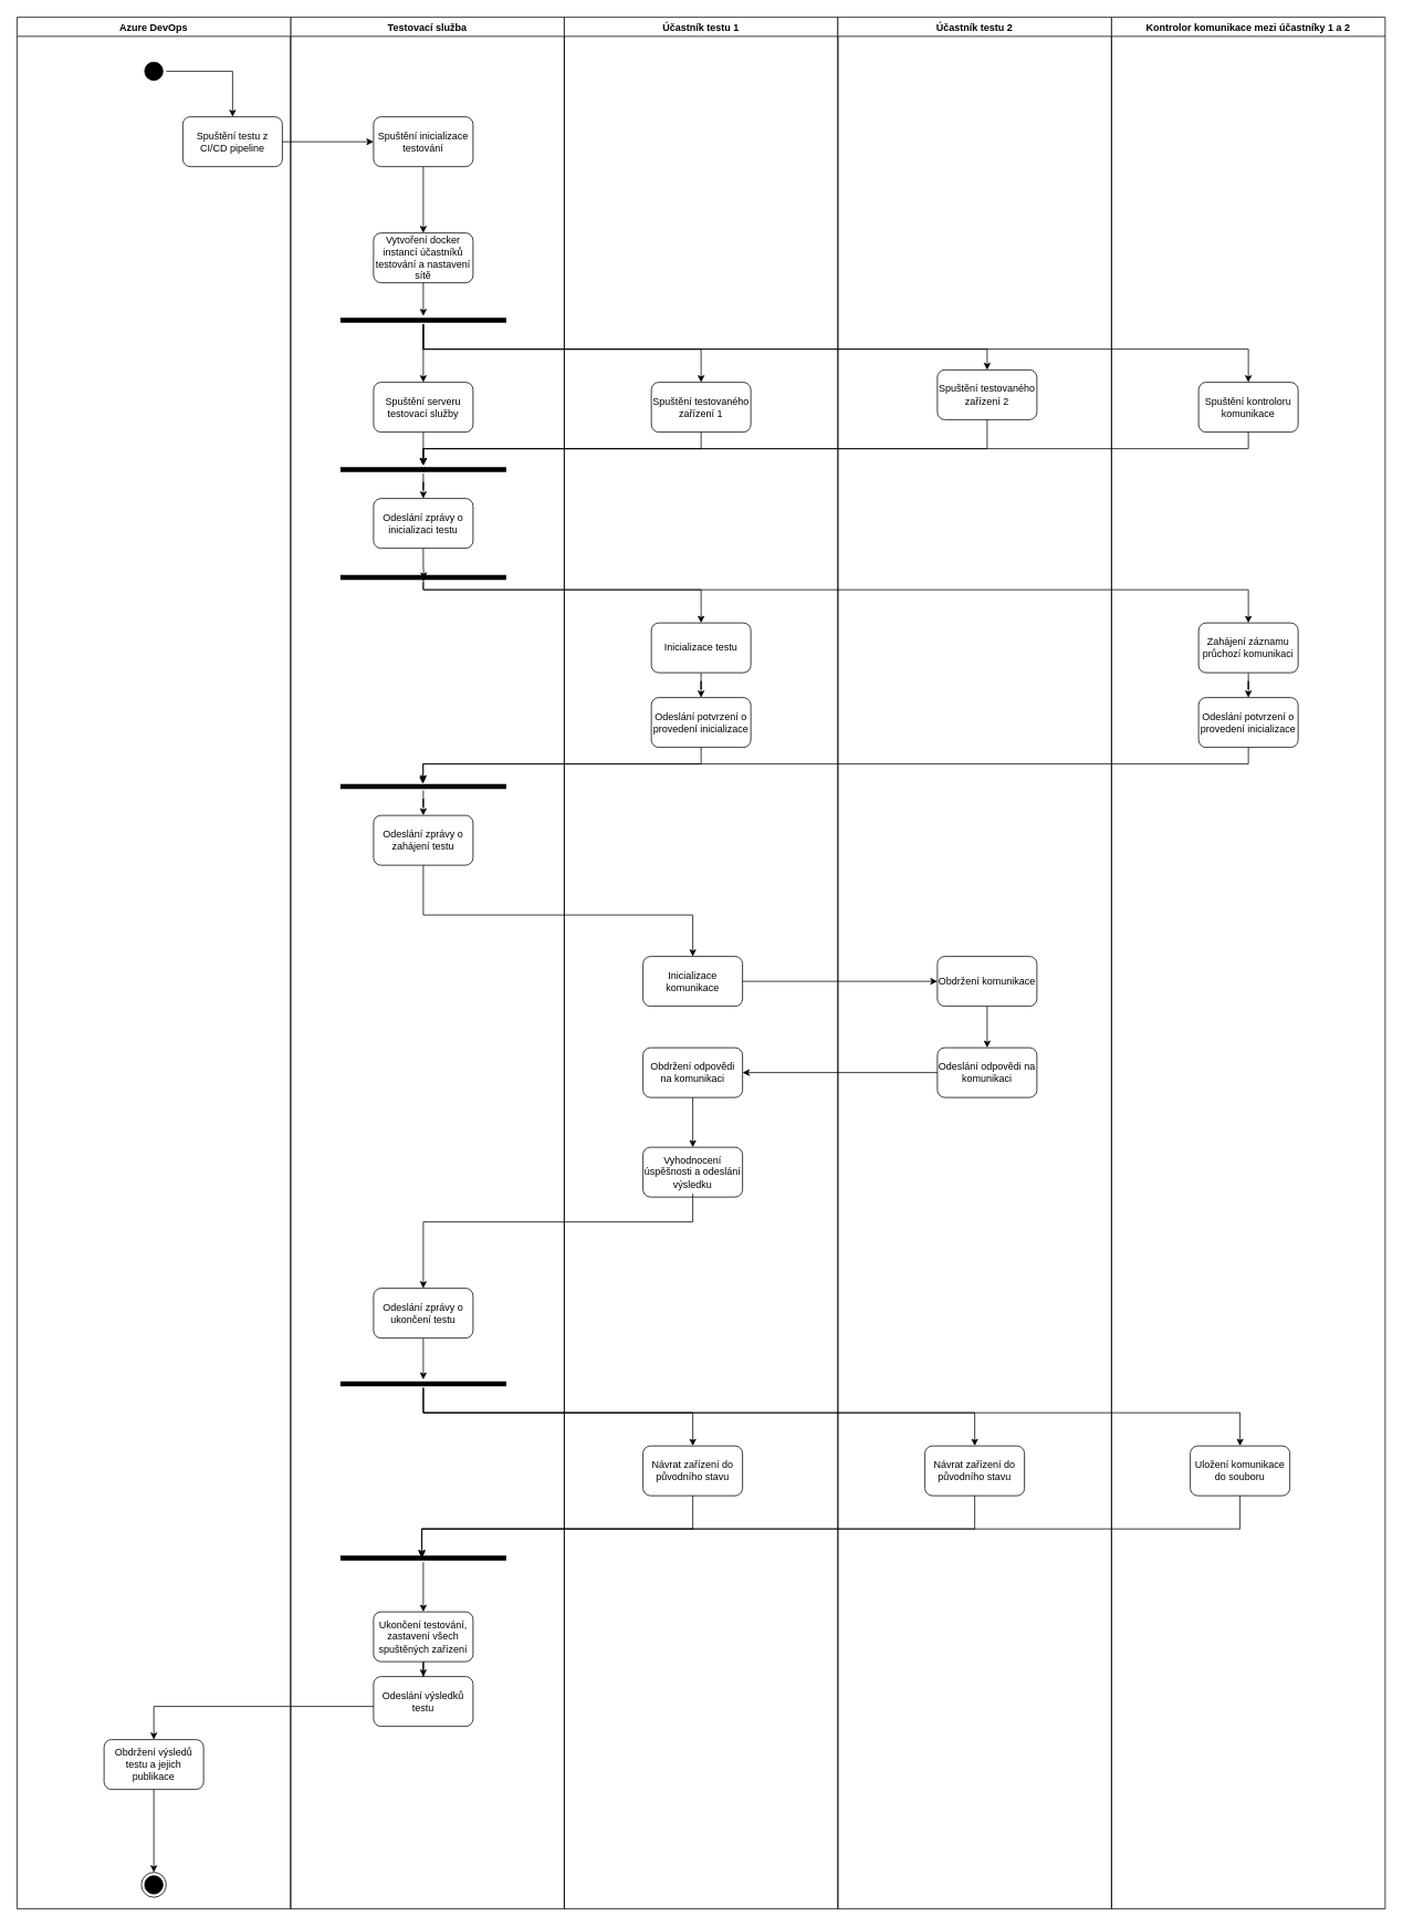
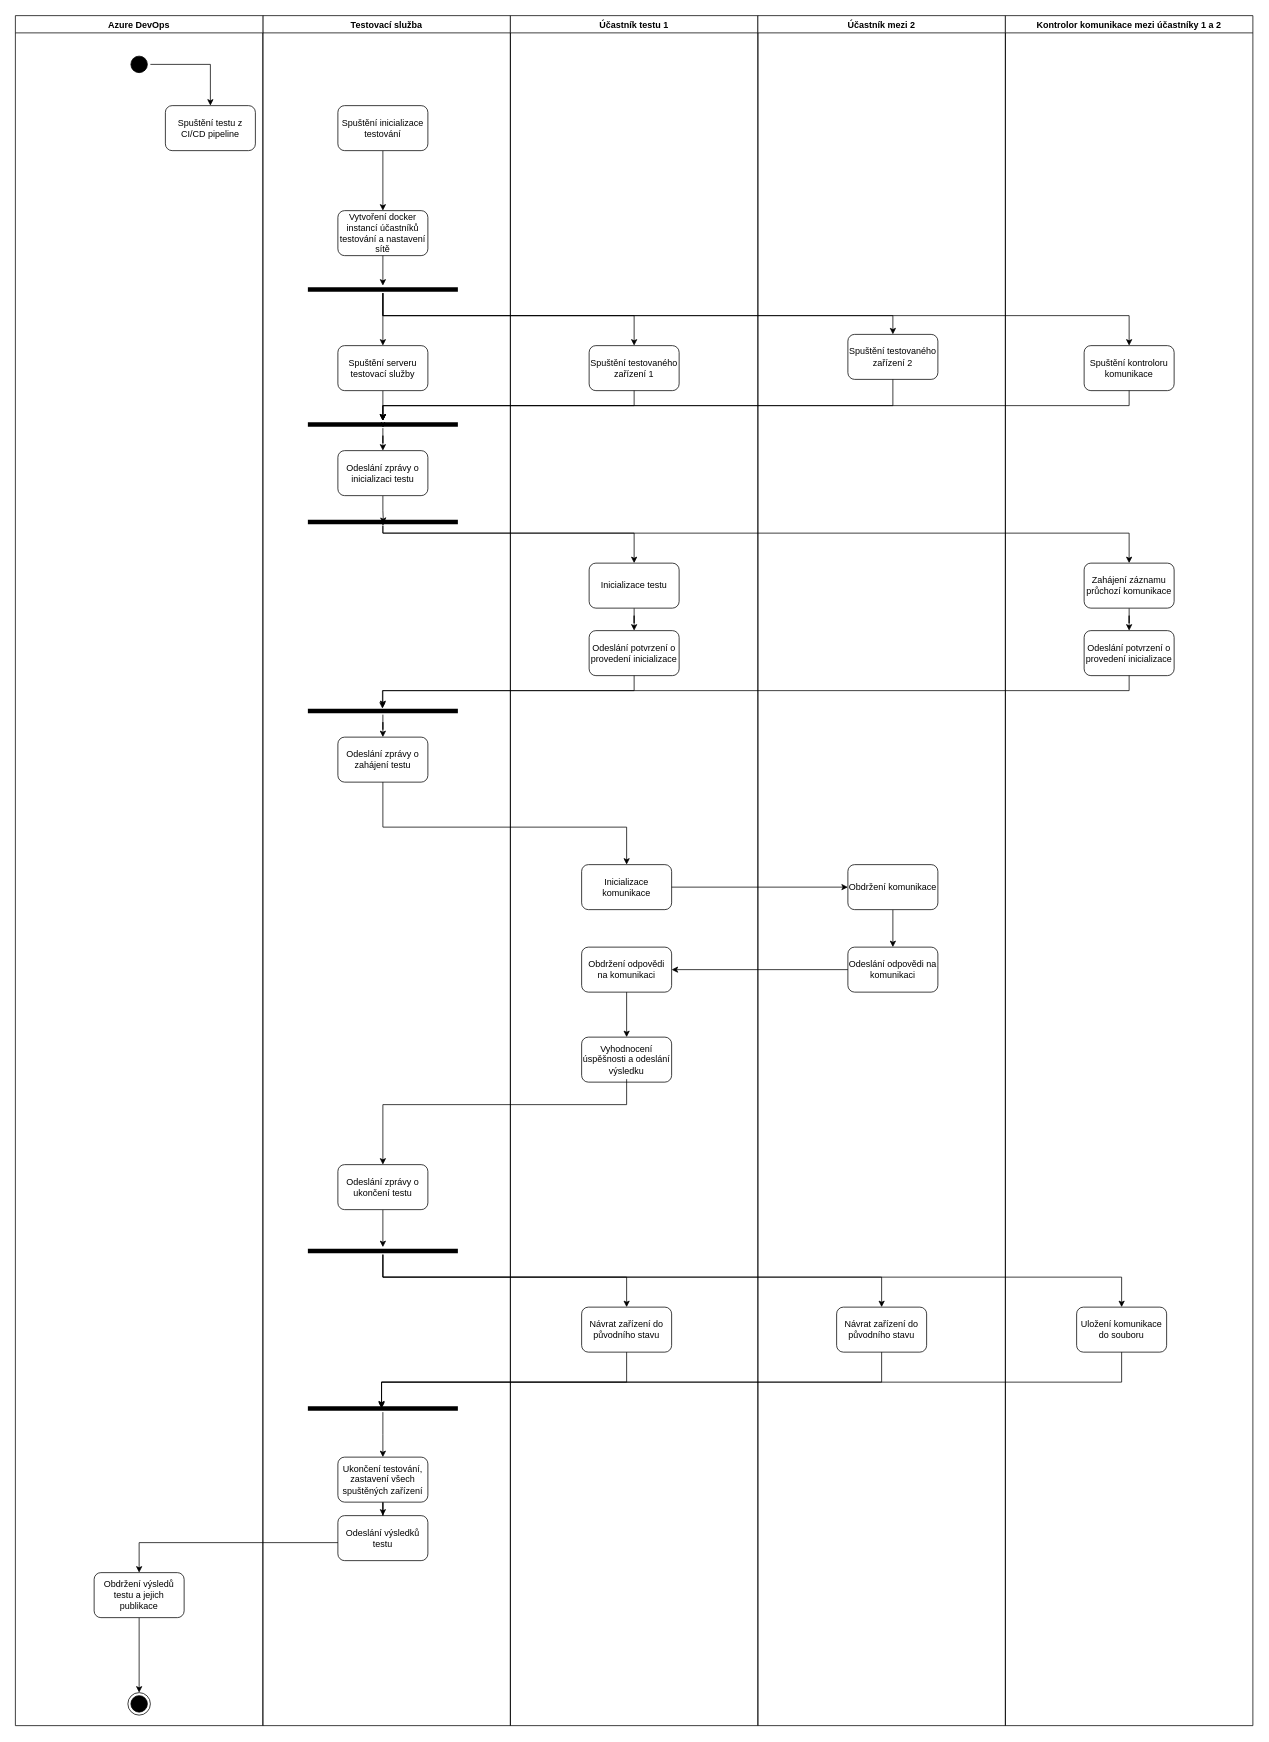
- <mxCell id="43" value="Účastník testu 2" style="swimlane;strokeColor=#000000;" parent="1" vertex="1"><mxGeometry x="1010" y="20" width="330" height="2280" as="geometry" /></mxCell>
+ <mxCell id="43" value="Účastník mezi 2" style="swimlane;strokeColor=#000000;" parent="1" vertex="1"><mxGeometry x="1010" y="20" width="330" height="2280" as="geometry" /></mxCell>
- <mxCell id="55" style="edgeStyle=orthogonalEdgeStyle;rounded=0;orthogonalLoop=1;jettySize=auto;html=1;entryX=0;entryY=0.5;entryDx=0;entryDy=0;strokeColor=#000000;startArrow=none;startFill=0;endArrow=classic;endFill=1;" parent="1" source="29" target="4" edge="1"><mxGeometry relative="1" as="geometry" /></mxCell>
- <mxCell id="53" value="Zahájení záznamu průchozí komunikaci" style="rounded=1;whiteSpace=wrap;html=1;strokeColor=#000000;" vertex="1" parent="49"><mxGeometry x="105" y="730" width="120" height="60" as="geometry" /></mxCell>
+ <mxCell id="53" value="Zahájení záznamu průchozí komunikace" style="rounded=1;whiteSpace=wrap;html=1;strokeColor=#000000;" vertex="1" parent="49"><mxGeometry x="105" y="730" width="120" height="60" as="geometry" /></mxCell>
